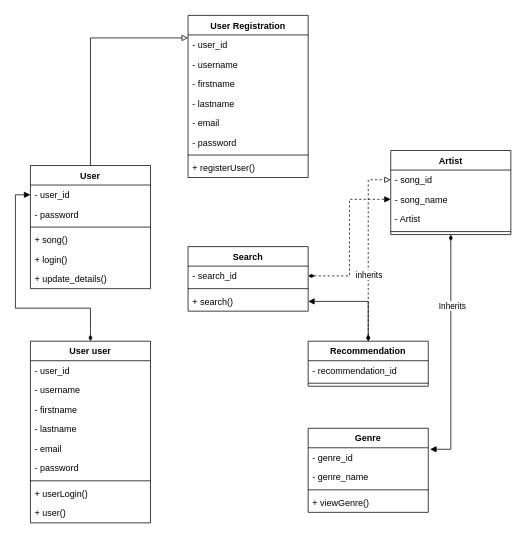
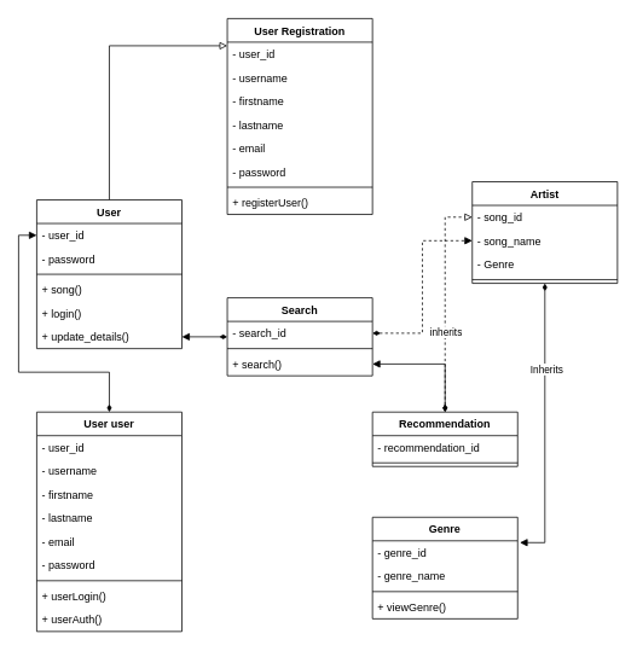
- <mxCell id="41" value="- Artist" style="text;strokeColor=none;fillColor=none;align=left;verticalAlign=top;spacingLeft=4;spacingRight=4;overflow=hidden;rotatable=0;points=[[0,0.5],[1,0.5]];portConstraint=eastwest;" vertex="1" parent="38"><mxGeometry y="78" width="160" height="26" as="geometry" /></mxCell>
+ <mxCell id="41" value="- Genre" style="text;strokeColor=none;fillColor=none;align=left;verticalAlign=top;spacingLeft=4;spacingRight=4;overflow=hidden;rotatable=0;points=[[0,0.5],[1,0.5]];portConstraint=eastwest;" vertex="1" parent="38"><mxGeometry y="78" width="160" height="26" as="geometry" /></mxCell>
+ <mxCell id="43" style="edgeStyle=orthogonalEdgeStyle;rounded=0;orthogonalLoop=1;jettySize=auto;html=1;startArrow=diamondThin;startFill=1;endArrow=block;endFill=1;" edge="1" parent="1" source="44" target="9"><mxGeometry relative="1" as="geometry" /></mxCell>
- <mxCell id="29" value="+ user()" style="text;strokeColor=none;fillColor=none;align=left;verticalAlign=top;spacingLeft=4;spacingRight=4;overflow=hidden;rotatable=0;points=[[0,0.5],[1,0.5]];portConstraint=eastwest;" vertex="1" parent="20"><mxGeometry y="216" width="160" height="26" as="geometry" /></mxCell>
+ <mxCell id="29" value="+ userAuth()" style="text;strokeColor=none;fillColor=none;align=left;verticalAlign=top;spacingLeft=4;spacingRight=4;overflow=hidden;rotatable=0;points=[[0,0.5],[1,0.5]];portConstraint=eastwest;" vertex="1" parent="20"><mxGeometry y="216" width="160" height="26" as="geometry" /></mxCell>
